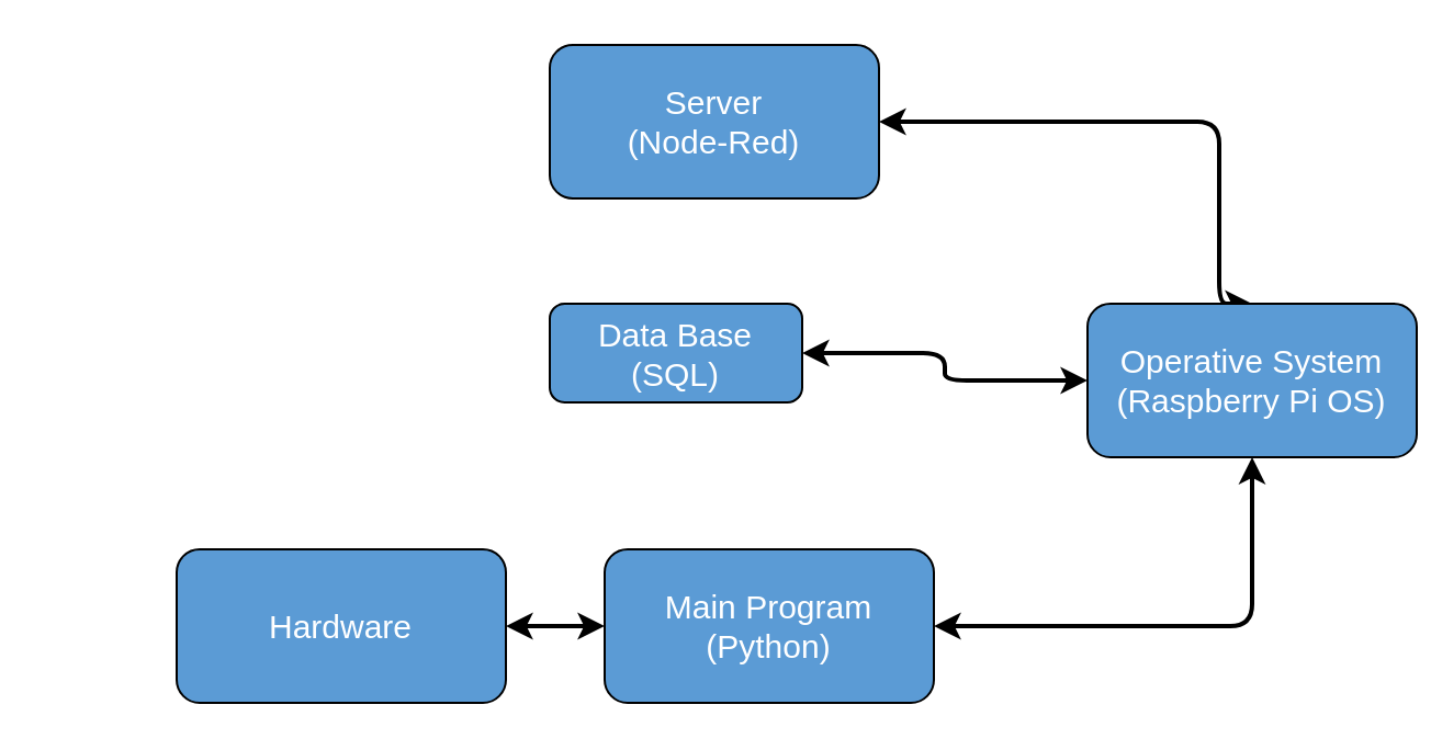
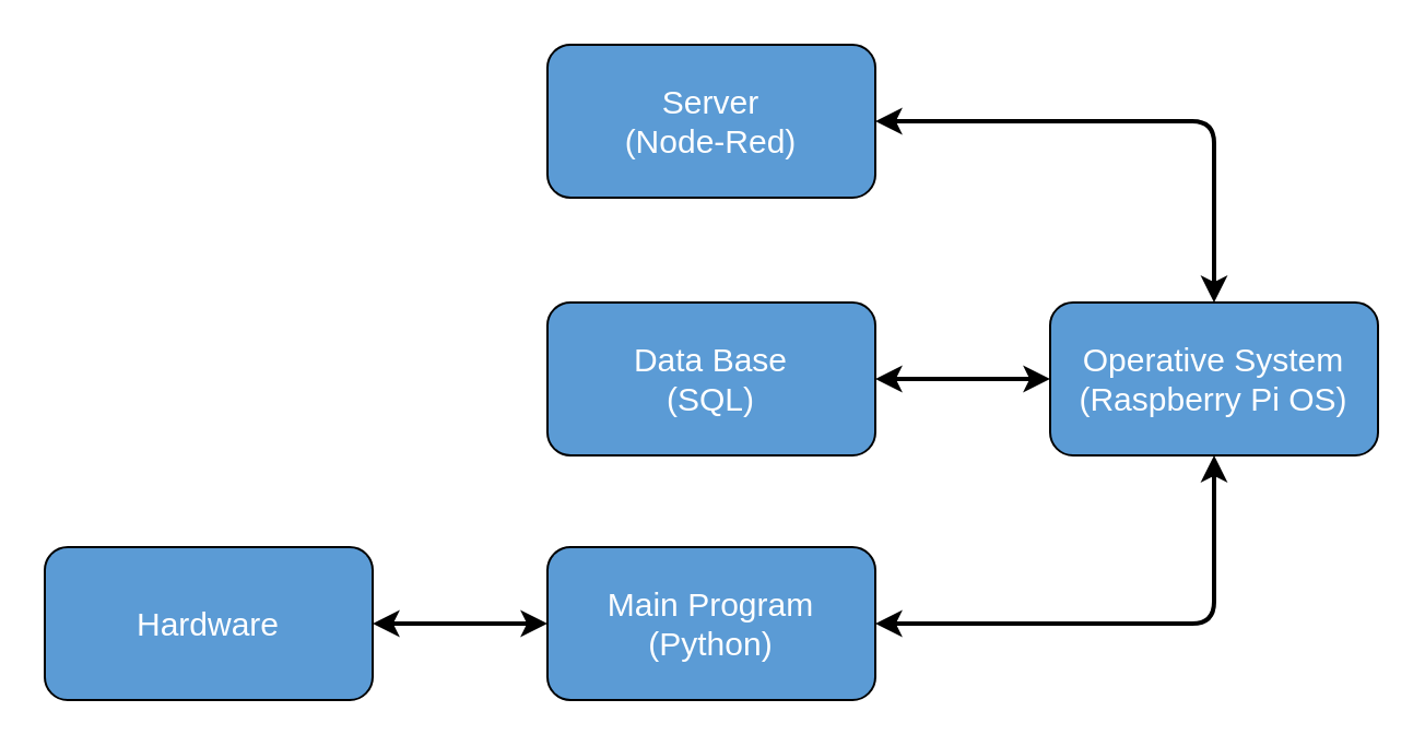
- <mxCell id="10" value="Data Base&lt;br&gt;(SQL)" style="rounded=1;whiteSpace=wrap;html=1;fontSize=15;fillColor=#5B9BD5;fontColor=#FFFFFF;labelBorderColor=none;" vertex="1" parent="1"><mxGeometry x="250" y="138" width="115" height="45" as="geometry" /></mxCell>
+ <mxCell id="10" value="Data Base&lt;br&gt;(SQL)" style="rounded=1;whiteSpace=wrap;html=1;fontSize=15;fillColor=#5B9BD5;fontColor=#FFFFFF;labelBorderColor=none;" vertex="1" parent="1"><mxGeometry x="250" y="138" width="150" height="70" as="geometry" /></mxCell>
- <mxCell id="8" value="&lt;font style=&quot;font-size: 15px&quot;&gt;Operative System&lt;br style=&quot;font-size: 15px&quot;&gt;(&lt;span style=&quot;text-align: left; font-size: 15px;&quot;&gt;Raspberry Pi OS&lt;/span&gt;)&lt;/font&gt;" style="rounded=1;whiteSpace=wrap;html=1;fontSize=15;fillColor=#5B9BD5;fontColor=#FFFFFF;labelBorderColor=none;" vertex="1" parent="1"><mxGeometry x="495" y="138" width="150" height="70" as="geometry" /></mxCell>
+ <mxCell id="8" value="&lt;font style=&quot;font-size: 15px&quot;&gt;Operative System&lt;br style=&quot;font-size: 15px&quot;&gt;(&lt;span style=&quot;text-align: left; font-size: 15px;&quot;&gt;Raspberry Pi OS&lt;/span&gt;)&lt;/font&gt;" style="rounded=1;whiteSpace=wrap;html=1;fontSize=15;fillColor=#5B9BD5;fontColor=#FFFFFF;labelBorderColor=none;" vertex="1" parent="1"><mxGeometry x="480" y="138" width="150" height="70" as="geometry" /></mxCell>
- <mxCell id="3" value="Hardware" style="rounded=1;whiteSpace=wrap;html=1;fontSize=15;fillColor=#5B9BD5;fontColor=#FFFFFF;labelBorderColor=none;" vertex="1" parent="1"><mxGeometry x="80" y="250" width="150" height="70" as="geometry" /></mxCell>
+ <mxCell id="3" value="Hardware" style="rounded=1;whiteSpace=wrap;html=1;fontSize=15;fillColor=#5B9BD5;fontColor=#FFFFFF;labelBorderColor=none;" vertex="1" parent="1"><mxGeometry x="20" y="250" width="150" height="70" as="geometry" /></mxCell>
- <mxCell id="5" value="Main Program&lt;br style=&quot;font-size: 15px;&quot;&gt;(Python)" style="rounded=1;whiteSpace=wrap;html=1;fontSize=15;fillColor=#5B9BD5;fontColor=#FFFFFF;labelBorderColor=none;" vertex="1" parent="1"><mxGeometry x="275" y="250" width="150" height="70" as="geometry" /></mxCell>
+ <mxCell id="5" value="Main Program&lt;br style=&quot;font-size: 15px;&quot;&gt;(Python)" style="rounded=1;whiteSpace=wrap;html=1;fontSize=15;fillColor=#5B9BD5;fontColor=#FFFFFF;labelBorderColor=none;" vertex="1" parent="1"><mxGeometry x="250" y="250" width="150" height="70" as="geometry" /></mxCell>
